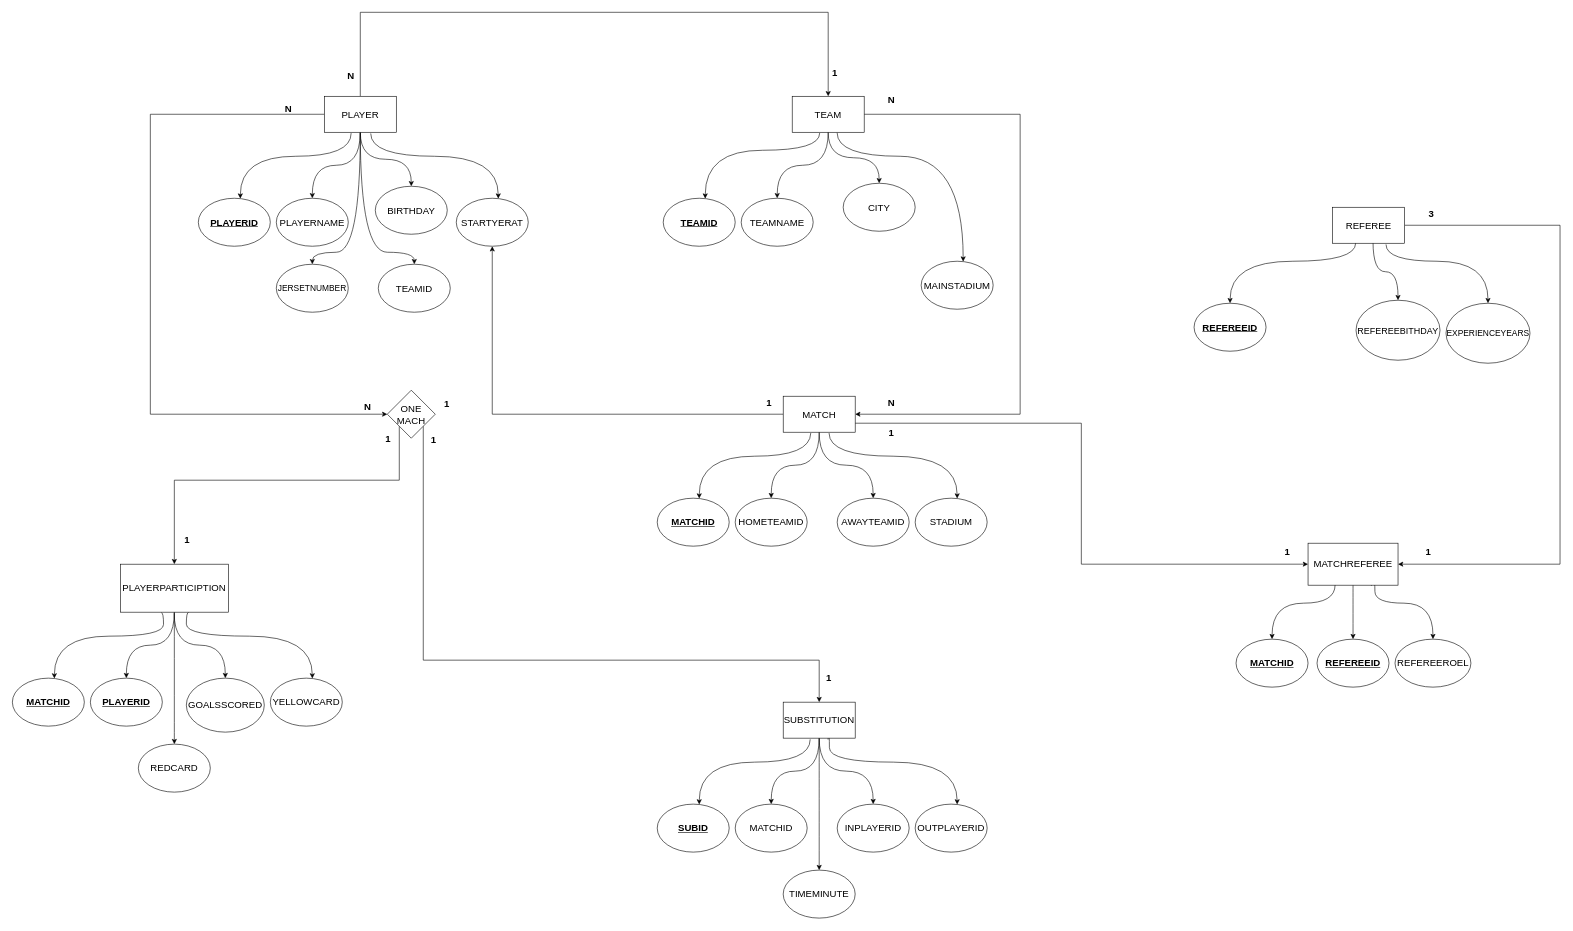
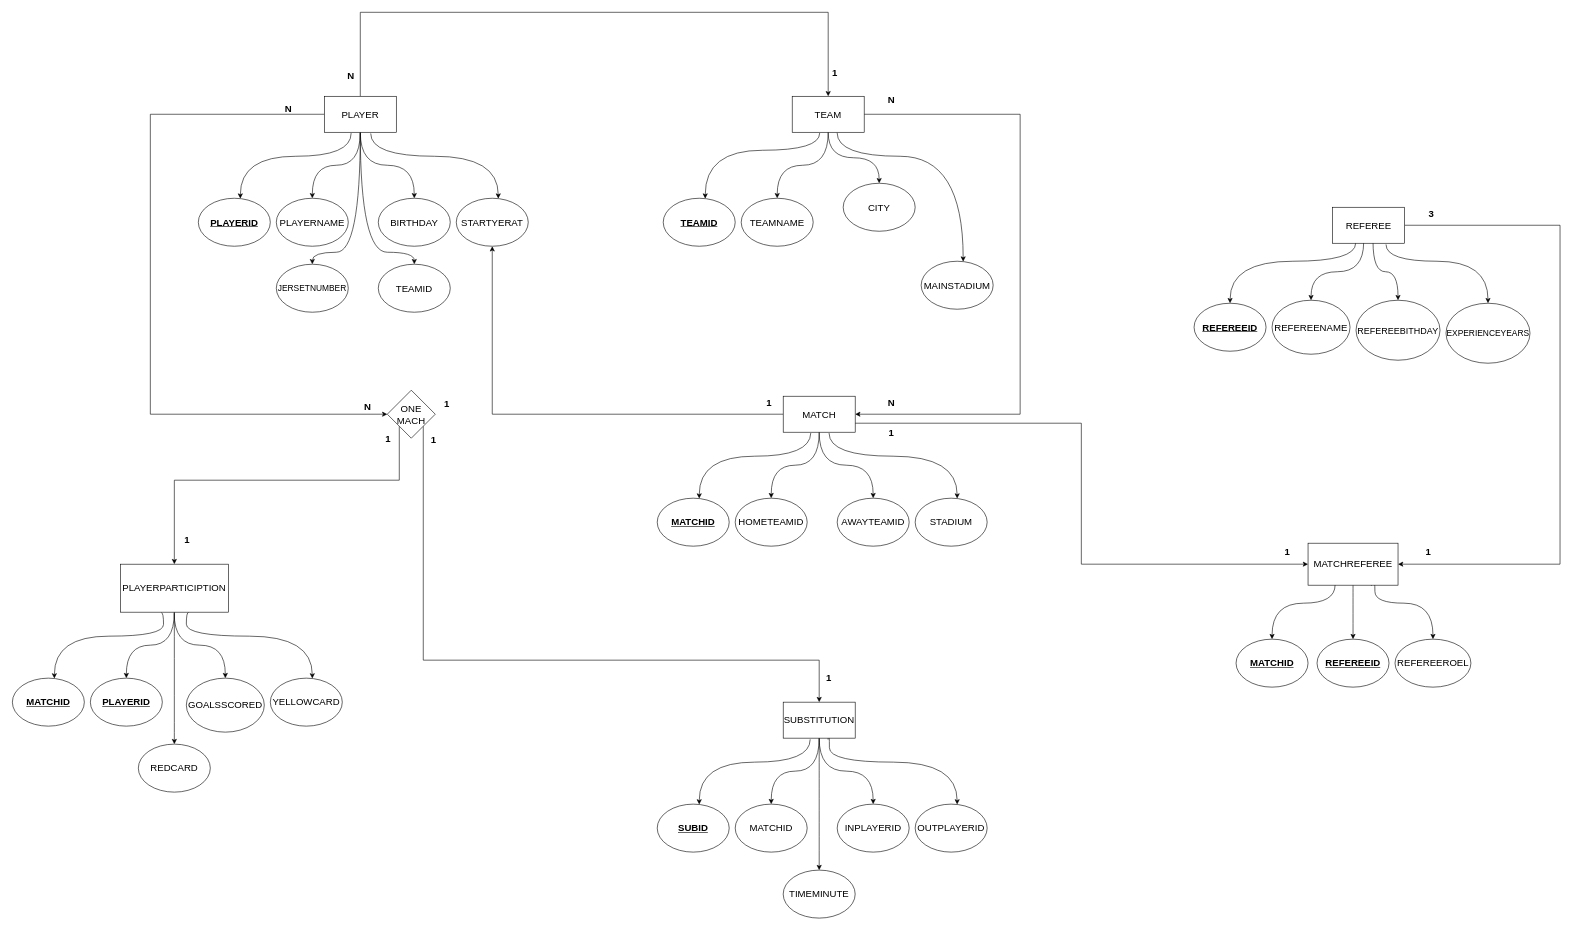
- <mxCell id="23" value="BIRTHDAY" style="ellipse;whiteSpace=wrap;html=1;fontSize=16;" vertex="1" parent="1"><mxGeometry x="625" y="310" width="120" height="80" as="geometry" /></mxCell>
+ <mxCell id="23" value="BIRTHDAY" style="ellipse;whiteSpace=wrap;html=1;fontSize=16;" vertex="1" parent="1"><mxGeometry x="630" y="330" width="120" height="80" as="geometry" /></mxCell>
+ <mxCell id="56" value="" style="edgeStyle=orthogonalEdgeStyle;rounded=0;orthogonalLoop=1;jettySize=auto;html=1;curved=1;exitX=0.431;exitY=0.976;exitDx=0;exitDy=0;exitPerimeter=0;fontSize=16;" edge="1" parent="1" source="83" target="59"><mxGeometry relative="1" as="geometry"><mxPoint x="2269.93" y="405" as="sourcePoint" /></mxGeometry></mxCell>
+ <mxCell id="59" value="REFEREENAME" style="ellipse;whiteSpace=wrap;html=1;fontSize=16;" vertex="1" parent="1"><mxGeometry x="2119.93" y="500" width="130" height="90" as="geometry" /></mxCell>
